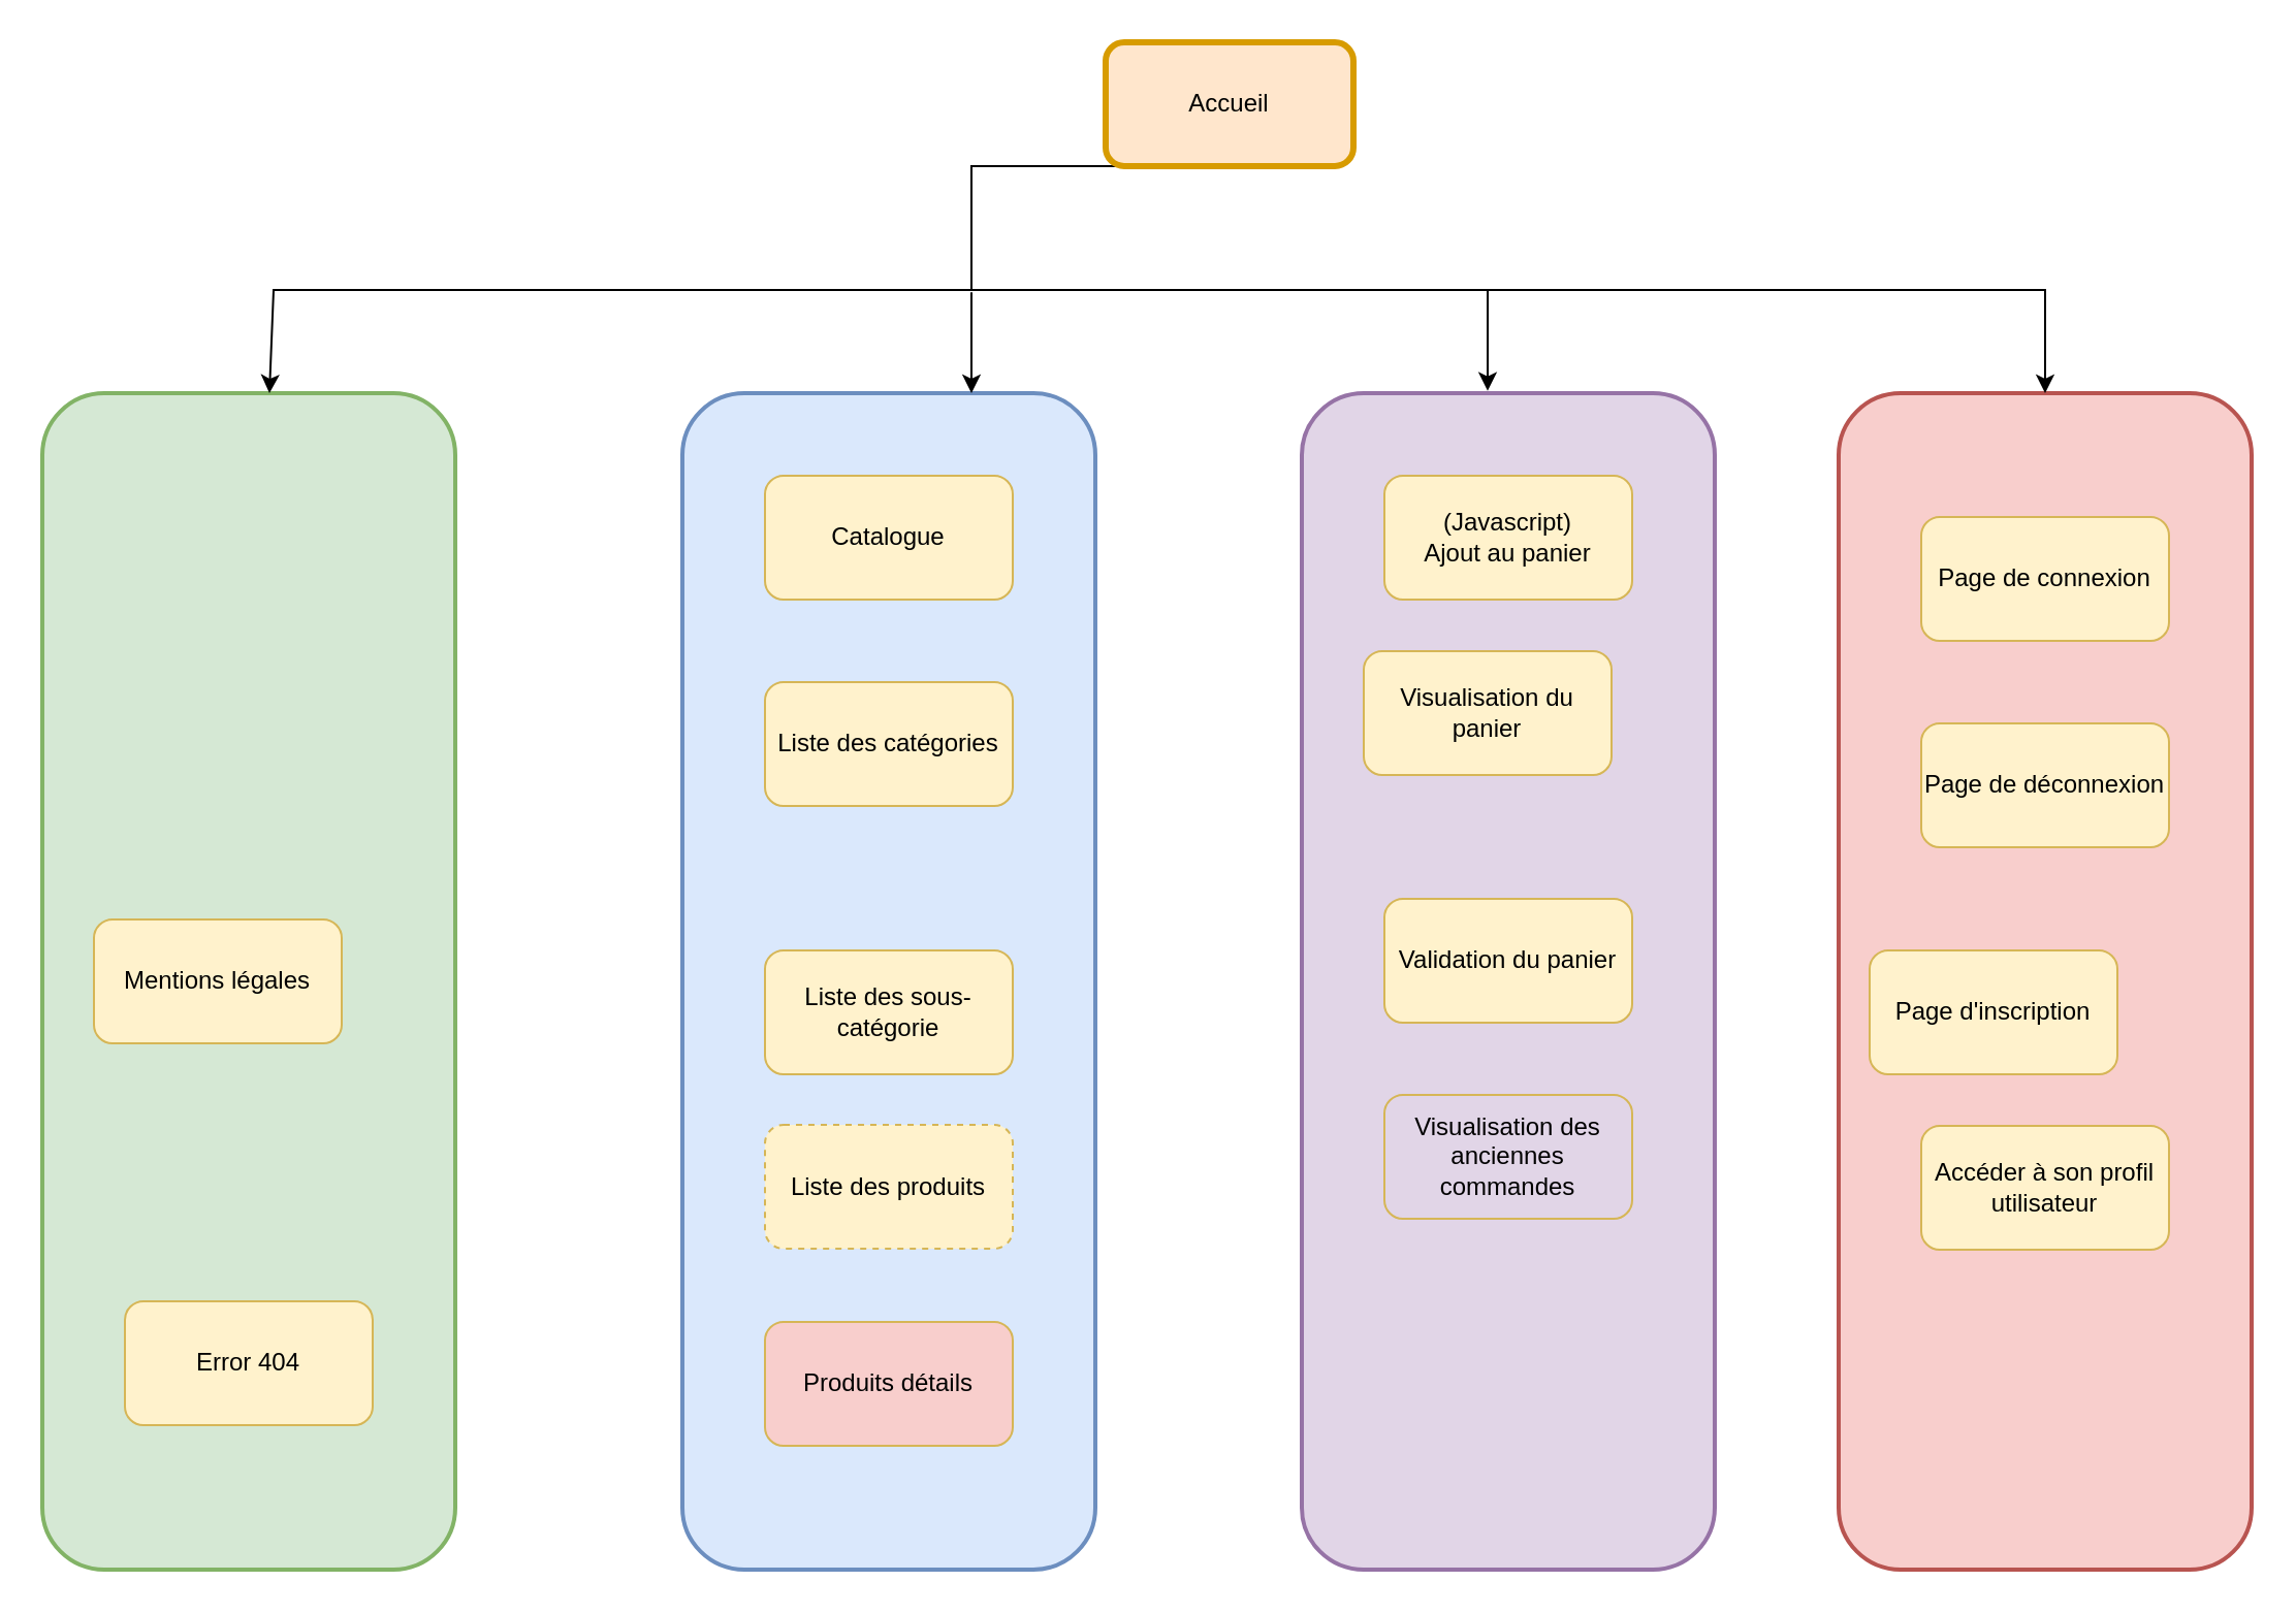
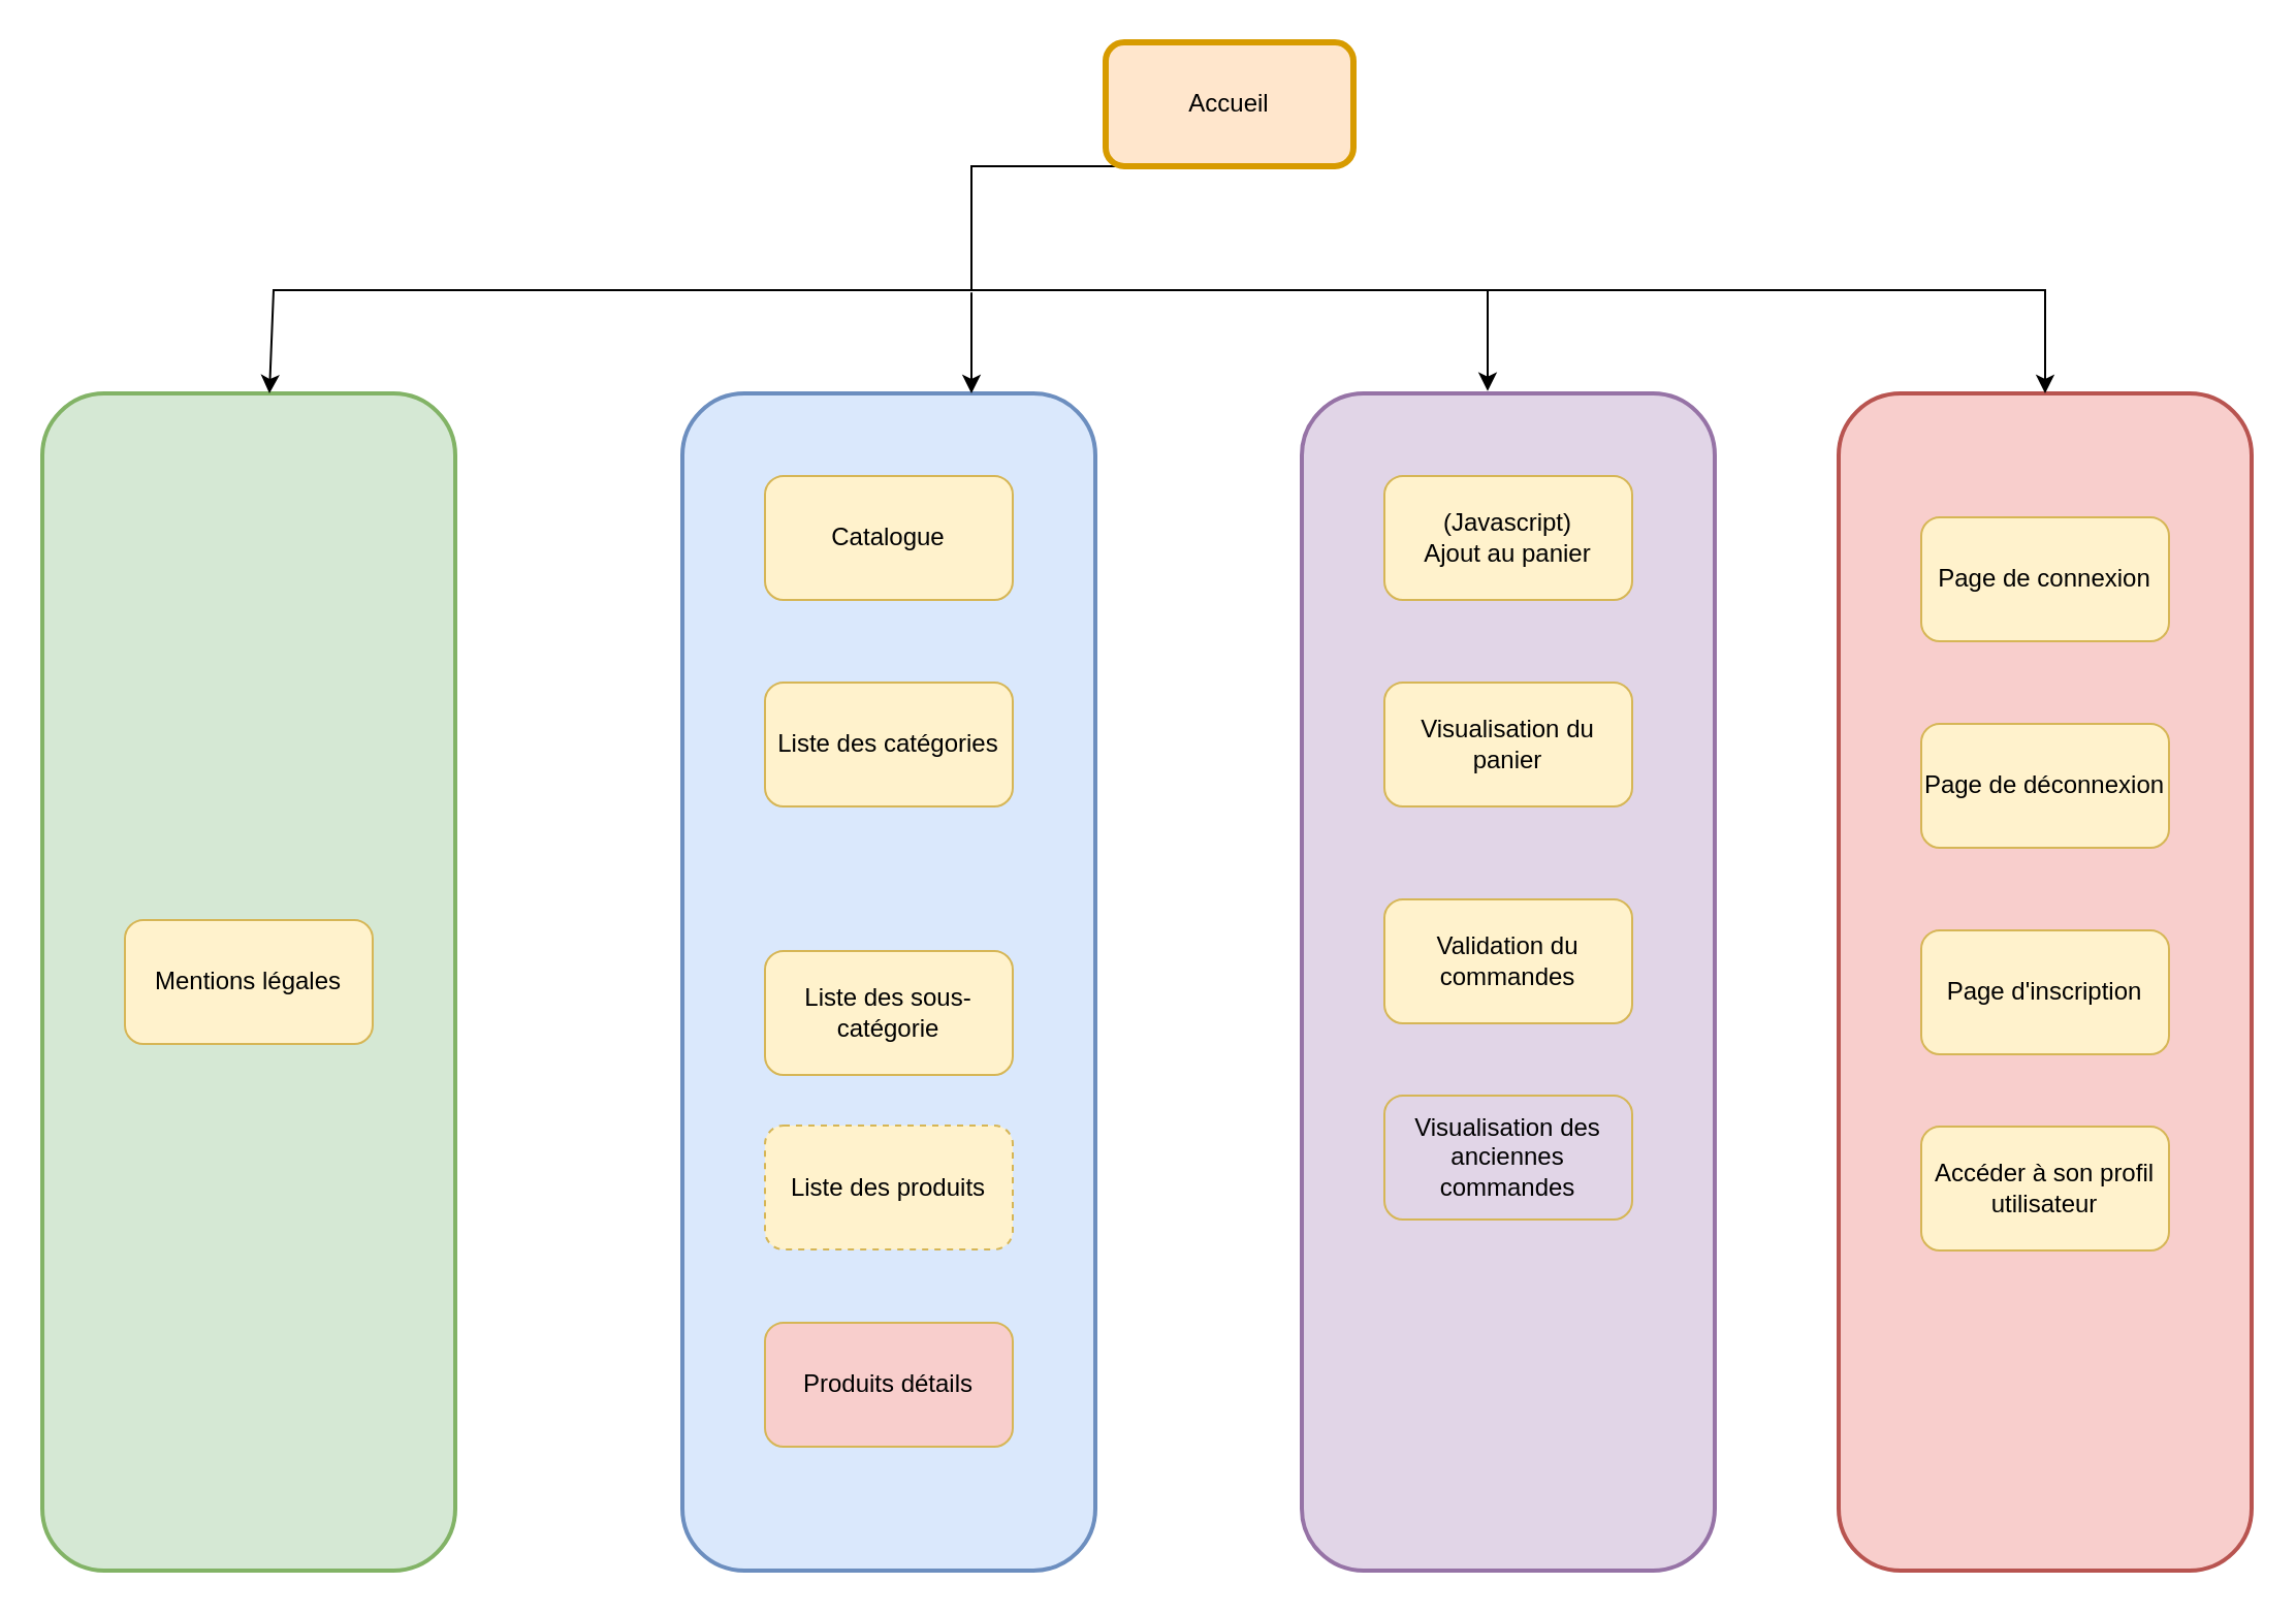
- <mxCell id="19" value="Visualisation du panier" style="rounded=1;whiteSpace=wrap;html=1;fillColor=#fff2cc;strokeColor=#d6b656;" parent="1" vertex="1"><mxGeometry x="660" y="315" width="120" height="60" as="geometry" /></mxCell>
+ <mxCell id="19" value="Visualisation du panier" style="rounded=1;whiteSpace=wrap;html=1;fillColor=#fff2cc;strokeColor=#d6b656;" parent="1" vertex="1"><mxGeometry x="670" y="330" width="120" height="60" as="geometry" /></mxCell>
- <mxCell id="20" value="Validation du panier" style="rounded=1;whiteSpace=wrap;html=1;fillColor=#fff2cc;strokeColor=#d6b656;" parent="1" vertex="1"><mxGeometry x="670" y="435" width="120" height="60" as="geometry" /></mxCell>
+ <mxCell id="20" value="Validation du commandes" style="rounded=1;whiteSpace=wrap;html=1;fillColor=#fff2cc;strokeColor=#d6b656;" parent="1" vertex="1"><mxGeometry x="670" y="435" width="120" height="60" as="geometry" /></mxCell>
- <mxCell id="17" value="Mentions légales" style="rounded=1;whiteSpace=wrap;html=1;fillColor=#fff2cc;strokeColor=#d6b656;" parent="1" vertex="1"><mxGeometry x="45" y="445" width="120" height="60" as="geometry" /></mxCell>
+ <mxCell id="17" value="Mentions légales" style="rounded=1;whiteSpace=wrap;html=1;fillColor=#fff2cc;strokeColor=#d6b656;" parent="1" vertex="1"><mxGeometry x="60" y="445" width="120" height="60" as="geometry" /></mxCell>
- <mxCell id="16" value="Page d'inscription" style="rounded=1;whiteSpace=wrap;html=1;fillColor=#fff2cc;strokeColor=#d6b656;" parent="1" vertex="1"><mxGeometry x="905" y="460" width="120" height="60" as="geometry" /></mxCell>
+ <mxCell id="16" value="Page d'inscription" style="rounded=1;whiteSpace=wrap;html=1;fillColor=#fff2cc;strokeColor=#d6b656;" parent="1" vertex="1"><mxGeometry x="930" y="450" width="120" height="60" as="geometry" /></mxCell>
- <mxCell id="15" value="Error 404" style="rounded=1;whiteSpace=wrap;html=1;fillColor=#fff2cc;strokeColor=#d6b656;" parent="1" vertex="1"><mxGeometry x="60" y="630" width="120" height="60" as="geometry" /></mxCell>
